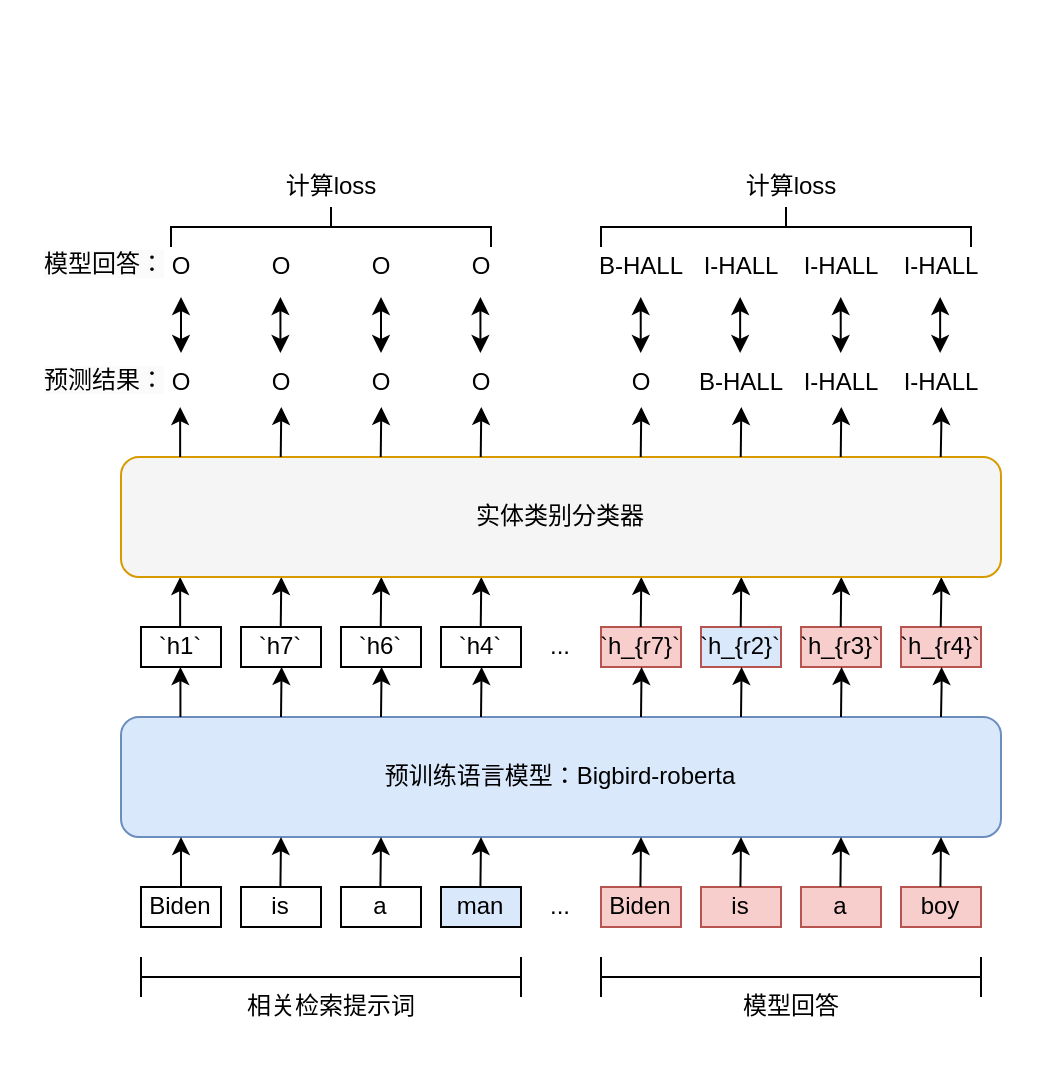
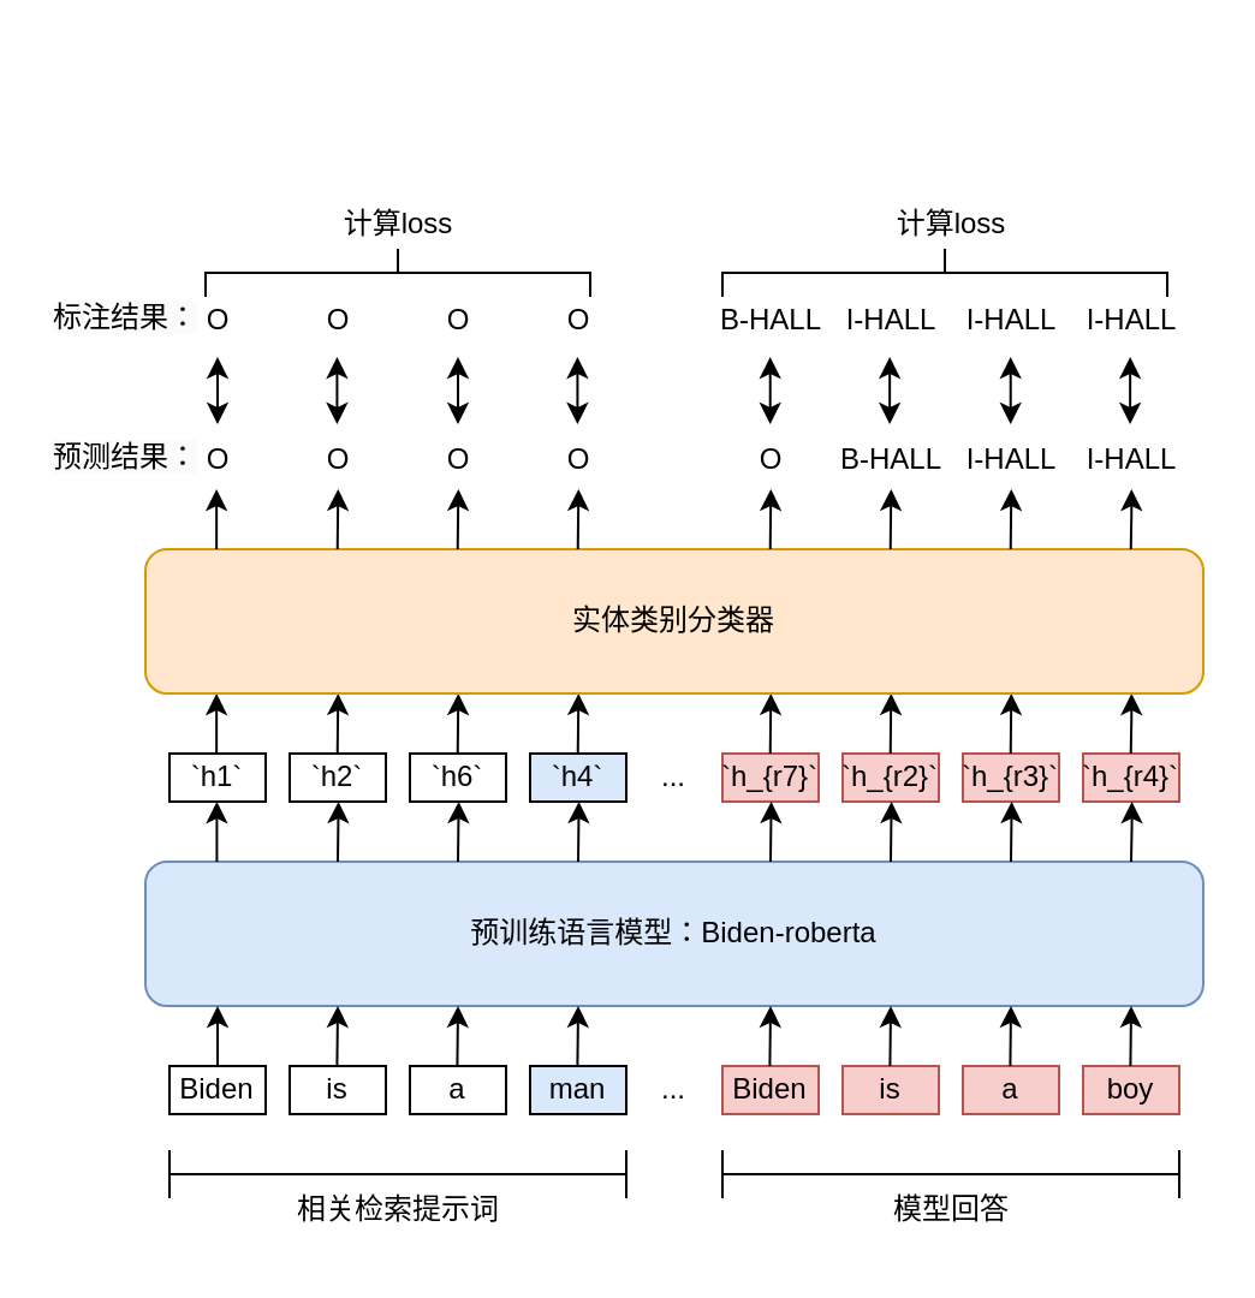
- <mxCell id="82" value="&lt;span style=&quot;color: rgb(0, 0, 0); font-family: Helvetica; font-size: 12px; font-style: normal; font-variant-ligatures: normal; font-variant-caps: normal; font-weight: 400; letter-spacing: normal; orphans: 2; text-align: center; text-indent: 0px; text-transform: none; widows: 2; word-spacing: 0px; -webkit-text-stroke-width: 0px; white-space: nowrap; background-color: rgb(251, 251, 251); text-decoration-thickness: initial; text-decoration-style: initial; text-decoration-color: initial; display: inline !important; float: none;&quot;&gt;模型回答：&lt;/span&gt;" style="text;whiteSpace=wrap;html=1;" vertex="1" parent="1"><mxGeometry x="20" y="118" width="80" height="40" as="geometry" /></mxCell>
+ <mxCell id="82" value="&lt;span style=&quot;color: rgb(0, 0, 0); font-family: Helvetica; font-size: 12px; font-style: normal; font-variant-ligatures: normal; font-variant-caps: normal; font-weight: 400; letter-spacing: normal; orphans: 2; text-align: center; text-indent: 0px; text-transform: none; widows: 2; word-spacing: 0px; -webkit-text-stroke-width: 0px; white-space: nowrap; background-color: rgb(251, 251, 251); text-decoration-thickness: initial; text-decoration-style: initial; text-decoration-color: initial; display: inline !important; float: none;&quot;&gt;标注结果：&lt;/span&gt;" style="text;whiteSpace=wrap;html=1;" vertex="1" parent="1"><mxGeometry x="20" y="118" width="80" height="40" as="geometry" /></mxCell>
- <mxCell id="49" value="实体类别分类器" style="rounded=1;whiteSpace=wrap;html=1;fillColor=#f5f5f5;strokeColor=#d79b00;" vertex="1" parent="1"><mxGeometry x="60" y="228" width="440" height="60" as="geometry" /></mxCell>
+ <mxCell id="49" value="实体类别分类器" style="rounded=1;whiteSpace=wrap;html=1;fillColor=#ffe6cc;strokeColor=#d79b00;" vertex="1" parent="1"><mxGeometry x="60" y="228" width="440" height="60" as="geometry" /></mxCell>
- <mxCell id="30" value="`h7`" style="rounded=0;whiteSpace=wrap;html=1;" vertex="1" parent="1"><mxGeometry x="120" y="313" width="40" height="20" as="geometry" /></mxCell>
+ <mxCell id="30" value="`h2`" style="rounded=0;whiteSpace=wrap;html=1;" vertex="1" parent="1"><mxGeometry x="120" y="313" width="40" height="20" as="geometry" /></mxCell>
- <mxCell id="32" value="`h4`" style="rounded=0;whiteSpace=wrap;html=1;" vertex="1" parent="1"><mxGeometry x="220" y="313" width="40" height="20" as="geometry" /></mxCell>
+ <mxCell id="32" value="`h4`" style="rounded=0;whiteSpace=wrap;html=1;fillColor=#dae8fc;" vertex="1" parent="1"><mxGeometry x="220" y="313" width="40" height="20" as="geometry" /></mxCell>
- <mxCell id="25" value="`h_{r2}`" style="rounded=0;whiteSpace=wrap;html=1;fillColor=#dae8fc;strokeColor=#b85450;" vertex="1" parent="1"><mxGeometry x="350" y="313" width="40" height="20" as="geometry" /></mxCell>
+ <mxCell id="25" value="`h_{r2}`" style="rounded=0;whiteSpace=wrap;html=1;fillColor=#f8cecc;strokeColor=#b85450;" vertex="1" parent="1"><mxGeometry x="350" y="313" width="40" height="20" as="geometry" /></mxCell>
- <mxCell id="15" value="预训练语言模型：Bigbird-roberta" style="rounded=1;whiteSpace=wrap;html=1;fillColor=#dae8fc;strokeColor=#6c8ebf;" vertex="1" parent="1"><mxGeometry x="60" y="358" width="440" height="60" as="geometry" /></mxCell>
+ <mxCell id="15" value="预训练语言模型：Biden-roberta" style="rounded=1;whiteSpace=wrap;html=1;fillColor=#dae8fc;strokeColor=#6c8ebf;" vertex="1" parent="1"><mxGeometry x="60" y="358" width="440" height="60" as="geometry" /></mxCell>
